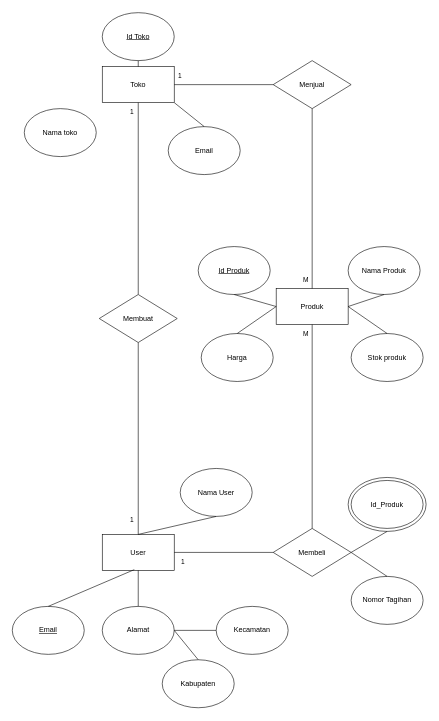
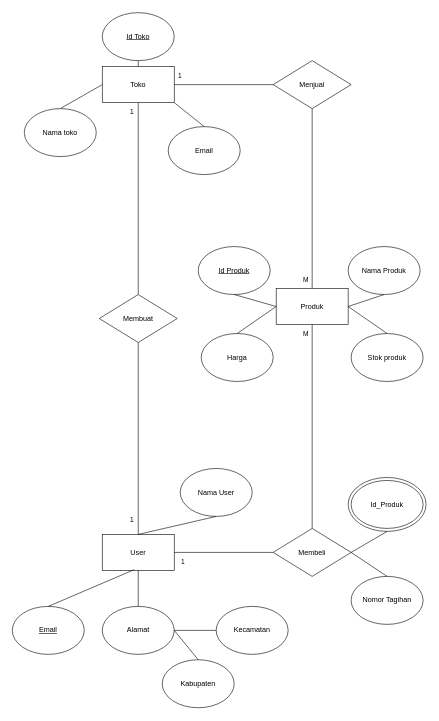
+ <mxCell id="20" value="" style="endArrow=none;html=1;rounded=0;entryX=0.5;entryY=0;entryDx=0;entryDy=0;exitX=0;exitY=0.5;exitDx=0;exitDy=0;" parent="1" source="3" target="26" edge="1"><mxGeometry width="50" height="50" relative="1" as="geometry"><mxPoint x="330" y="600" as="sourcePoint" /><mxPoint x="380" y="550" as="targetPoint" /></mxGeometry></mxCell>
